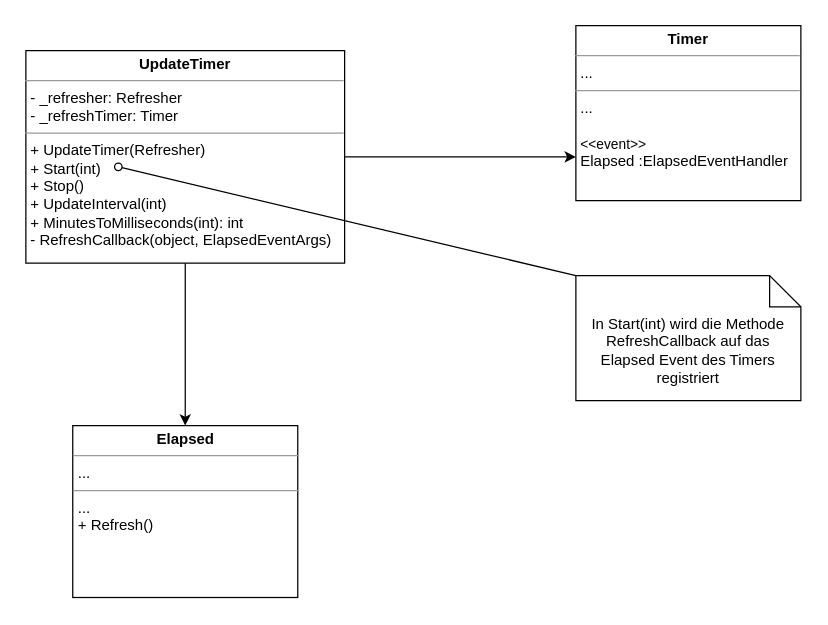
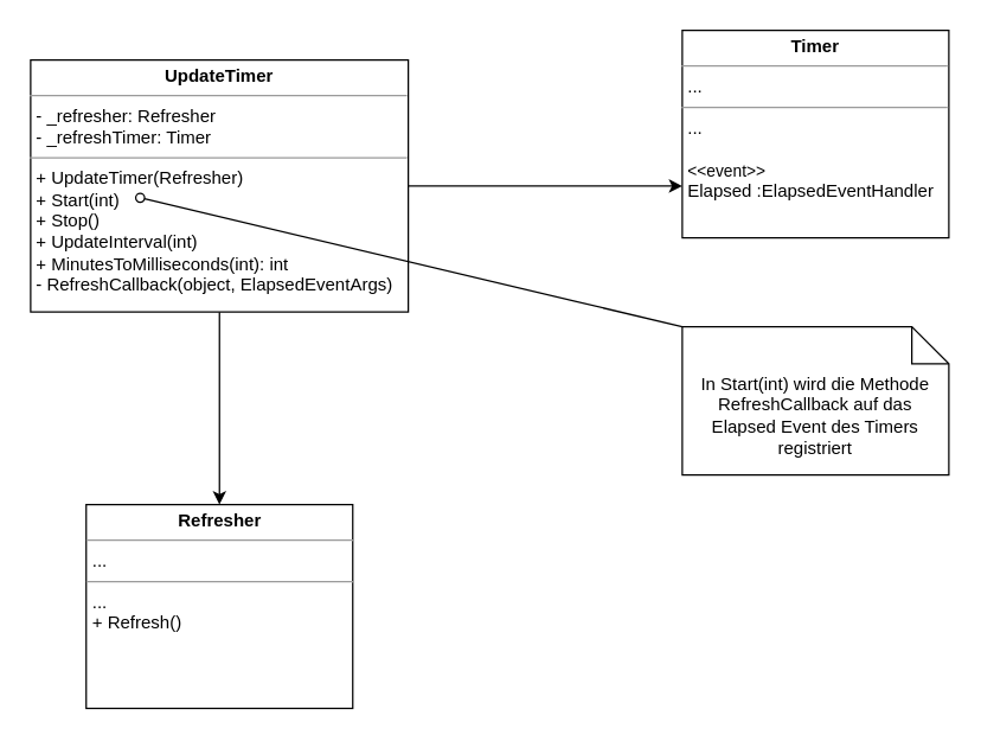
- <mxCell id="2" value="&lt;p style=&quot;margin: 0px ; margin-top: 4px ; text-align: center&quot;&gt;&lt;b&gt;Elapsed&lt;/b&gt;&lt;/p&gt;&lt;hr size=&quot;1&quot;&gt;&lt;p style=&quot;margin: 0px ; margin-left: 4px&quot;&gt;...&lt;/p&gt;&lt;hr size=&quot;1&quot;&gt;&lt;p style=&quot;margin: 0px ; margin-left: 4px&quot;&gt;...&lt;/p&gt;&lt;p style=&quot;margin: 0px ; margin-left: 4px&quot;&gt;+ Refresh()&lt;br&gt;&lt;/p&gt;" style="verticalAlign=top;align=left;overflow=fill;fontSize=12;fontFamily=Helvetica;html=1;labelBackgroundColor=none;collapsible=0;" parent="1" vertex="1"><mxGeometry x="57.5" y="340" width="180" height="137.5" as="geometry"><mxRectangle x="610" y="215" width="130" height="80" as="alternateBounds" /></mxGeometry></mxCell>
+ <mxCell id="2" value="&lt;p style=&quot;margin: 0px ; margin-top: 4px ; text-align: center&quot;&gt;&lt;b&gt;Refresher&lt;/b&gt;&lt;/p&gt;&lt;hr size=&quot;1&quot;&gt;&lt;p style=&quot;margin: 0px ; margin-left: 4px&quot;&gt;...&lt;/p&gt;&lt;hr size=&quot;1&quot;&gt;&lt;p style=&quot;margin: 0px ; margin-left: 4px&quot;&gt;...&lt;/p&gt;&lt;p style=&quot;margin: 0px ; margin-left: 4px&quot;&gt;+ Refresh()&lt;br&gt;&lt;/p&gt;" style="verticalAlign=top;align=left;overflow=fill;fontSize=12;fontFamily=Helvetica;html=1;labelBackgroundColor=none;collapsible=0;" parent="1" vertex="1"><mxGeometry x="57.5" y="340" width="180" height="137.5" as="geometry"><mxRectangle x="610" y="215" width="130" height="80" as="alternateBounds" /></mxGeometry></mxCell>
